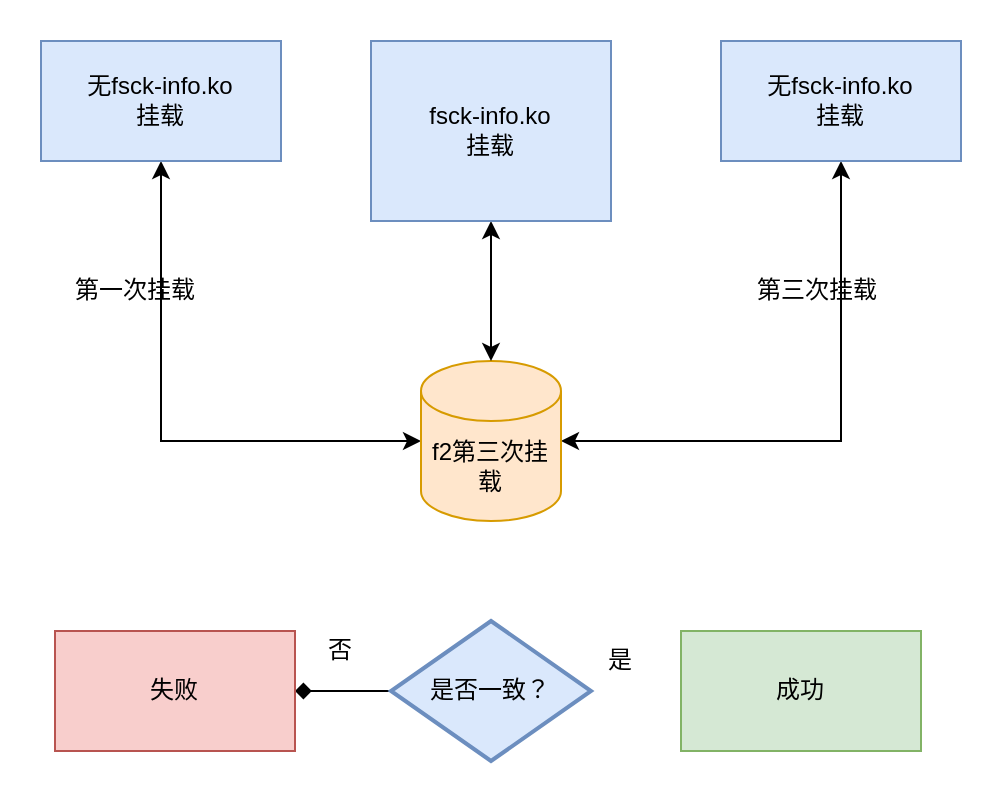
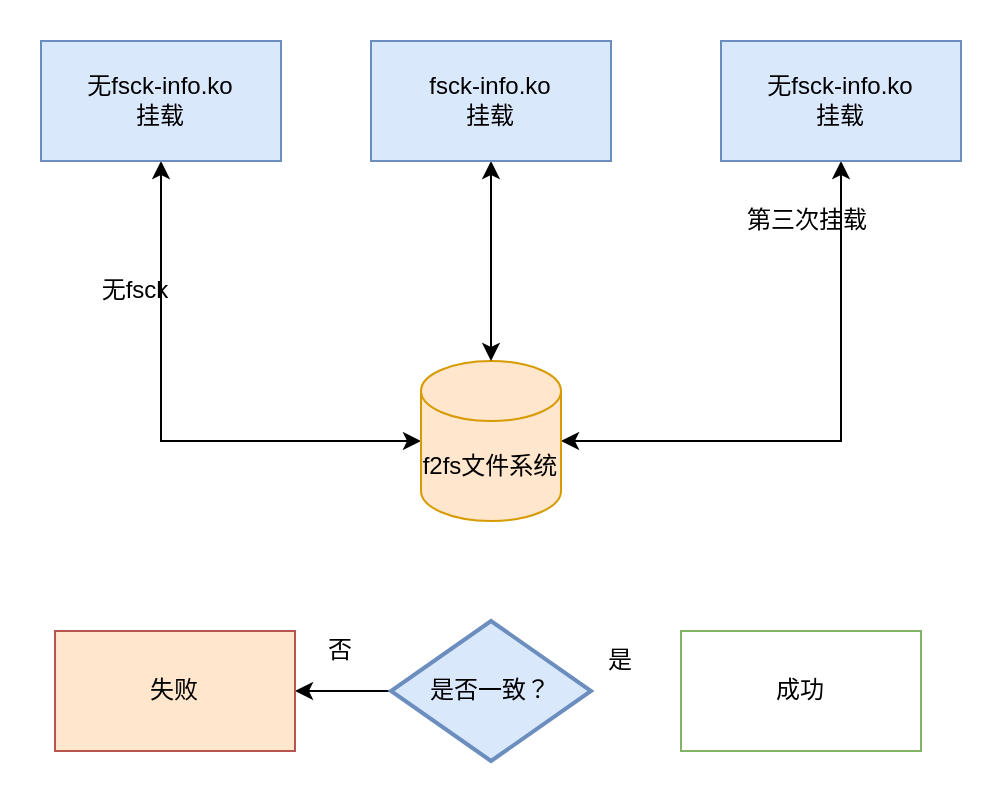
- <mxCell id="7" value="fsck-info.ko&lt;br&gt;挂载" style="rounded=0;whiteSpace=wrap;html=1;fillColor=#dae8fc;strokeColor=#6c8ebf;" parent="1" vertex="1"><mxGeometry x="185" y="20" width="120" height="90" as="geometry" /></mxCell>
+ <mxCell id="7" value="fsck-info.ko&lt;br&gt;挂载" style="rounded=0;whiteSpace=wrap;html=1;fillColor=#dae8fc;strokeColor=#6c8ebf;" parent="1" vertex="1"><mxGeometry x="185" y="20" width="120" height="60" as="geometry" /></mxCell>
- <mxCell id="9" value="第一次挂载" style="text;html=1;strokeColor=none;fillColor=none;align=center;verticalAlign=middle;whiteSpace=wrap;rounded=0;" parent="1" vertex="1"><mxGeometry x="35" y="130" width="65" height="30" as="geometry" /></mxCell>
+ <mxCell id="9" value="无fsck" style="text;html=1;strokeColor=none;fillColor=none;align=center;verticalAlign=middle;whiteSpace=wrap;rounded=0;" parent="1" vertex="1"><mxGeometry x="35" y="130" width="65" height="30" as="geometry" /></mxCell>
- <mxCell id="16" value="第三次挂载" style="text;html=1;strokeColor=none;fillColor=none;align=center;verticalAlign=middle;whiteSpace=wrap;rounded=0;" parent="1" vertex="1"><mxGeometry x="376" y="130" width="65" height="30" as="geometry" /></mxCell>
+ <mxCell id="16" value="第三次挂载" style="text;html=1;strokeColor=none;fillColor=none;align=center;verticalAlign=middle;whiteSpace=wrap;rounded=0;" parent="1" vertex="1"><mxGeometry x="371" y="95" width="65" height="30" as="geometry" /></mxCell>
- <mxCell id="5" value="f2第三次挂载" style="shape=cylinder3;whiteSpace=wrap;html=1;boundedLbl=1;backgroundOutline=1;size=15;fillColor=#ffe6cc;strokeColor=#d79b00;" parent="1" vertex="1"><mxGeometry x="210" y="180" width="70" height="80" as="geometry" /></mxCell>
+ <mxCell id="5" value="f2fs文件系统" style="shape=cylinder3;whiteSpace=wrap;html=1;boundedLbl=1;backgroundOutline=1;size=15;fillColor=#ffe6cc;strokeColor=#d79b00;" parent="1" vertex="1"><mxGeometry x="210" y="180" width="70" height="80" as="geometry" /></mxCell>
- <mxCell id="13" value="失败" style="rounded=0;whiteSpace=wrap;html=1;fillColor=#f8cecc;strokeColor=#b85450;" parent="1" vertex="1"><mxGeometry x="27" y="315" width="120" height="60" as="geometry" /></mxCell>
+ <mxCell id="13" value="失败" style="rounded=0;whiteSpace=wrap;html=1;fillColor=#ffe6cc;strokeColor=#b85450;" parent="1" vertex="1"><mxGeometry x="27" y="315" width="120" height="60" as="geometry" /></mxCell>
- <mxCell id="10" style="edgeStyle=orthogonalEdgeStyle;rounded=0;orthogonalLoop=1;jettySize=auto;html=1;exitX=0;exitY=0.5;exitDx=0;exitDy=0;exitPerimeter=0;entryX=1;entryY=0.5;entryDx=0;entryDy=0;endArrow=diamond;" parent="1" source="11" target="13" edge="1"><mxGeometry relative="1" as="geometry" /></mxCell>
+ <mxCell id="10" style="edgeStyle=orthogonalEdgeStyle;rounded=0;orthogonalLoop=1;jettySize=auto;html=1;exitX=0;exitY=0.5;exitDx=0;exitDy=0;exitPerimeter=0;entryX=1;entryY=0.5;entryDx=0;entryDy=0;" parent="1" source="11" target="13" edge="1"><mxGeometry relative="1" as="geometry" /></mxCell>
- <mxCell id="12" value="成功" style="rounded=0;whiteSpace=wrap;html=1;fillColor=#d5e8d4;strokeColor=#82b366;" parent="1" vertex="1"><mxGeometry x="340" y="315" width="120" height="60" as="geometry" /></mxCell>
+ <mxCell id="12" value="成功" style="rounded=0;whiteSpace=wrap;html=1;fillColor=#ffffff;strokeColor=#82b366;" parent="1" vertex="1"><mxGeometry x="340" y="315" width="120" height="60" as="geometry" /></mxCell>
